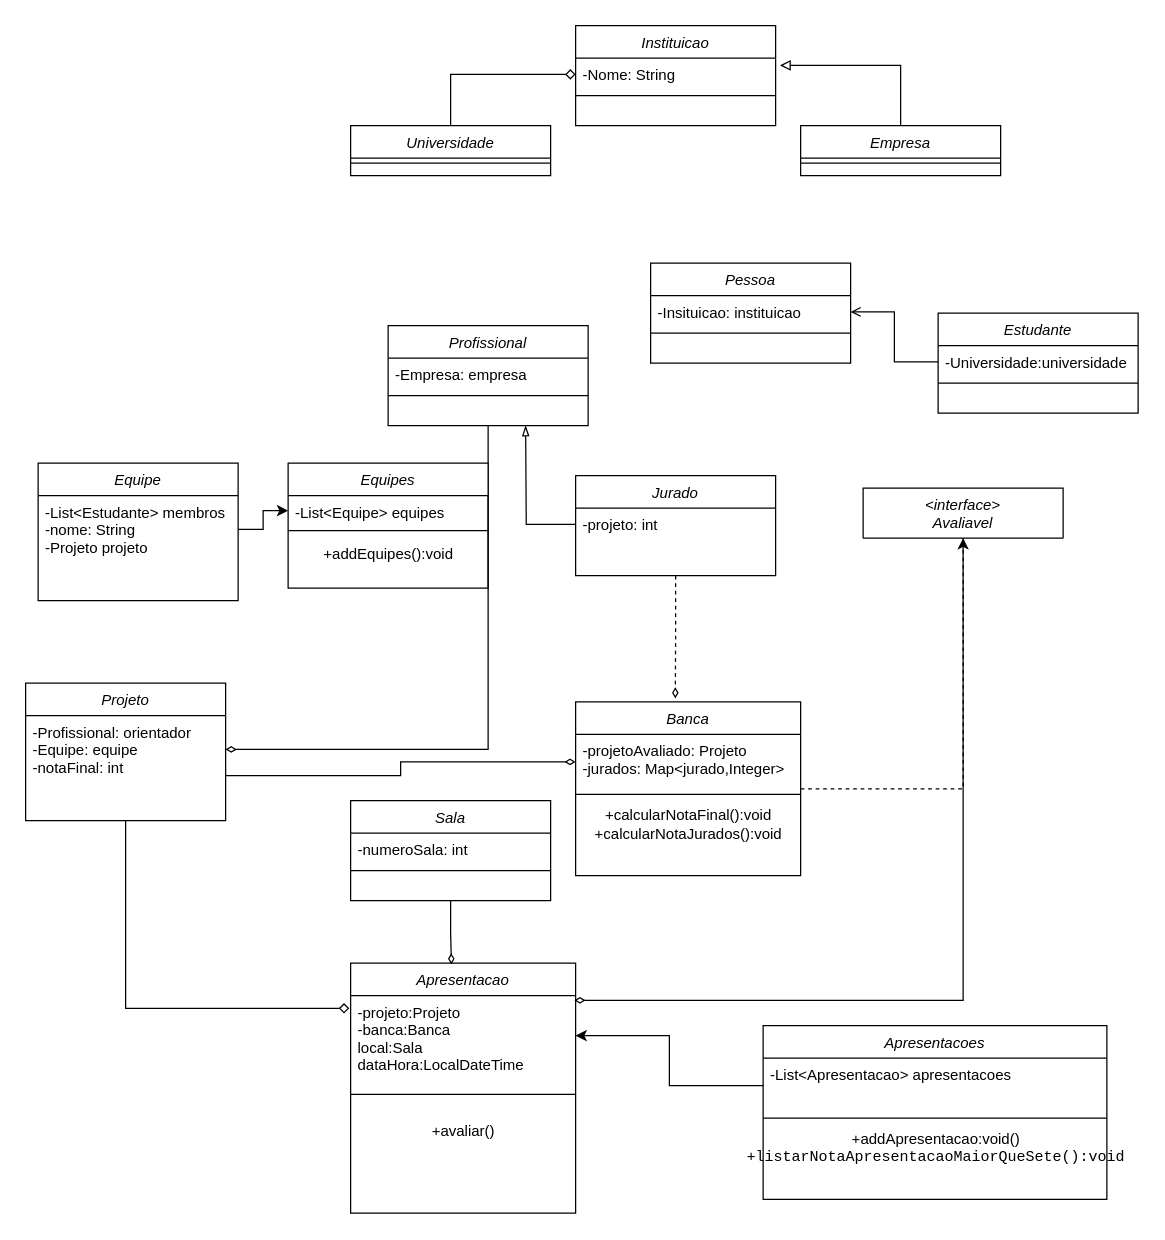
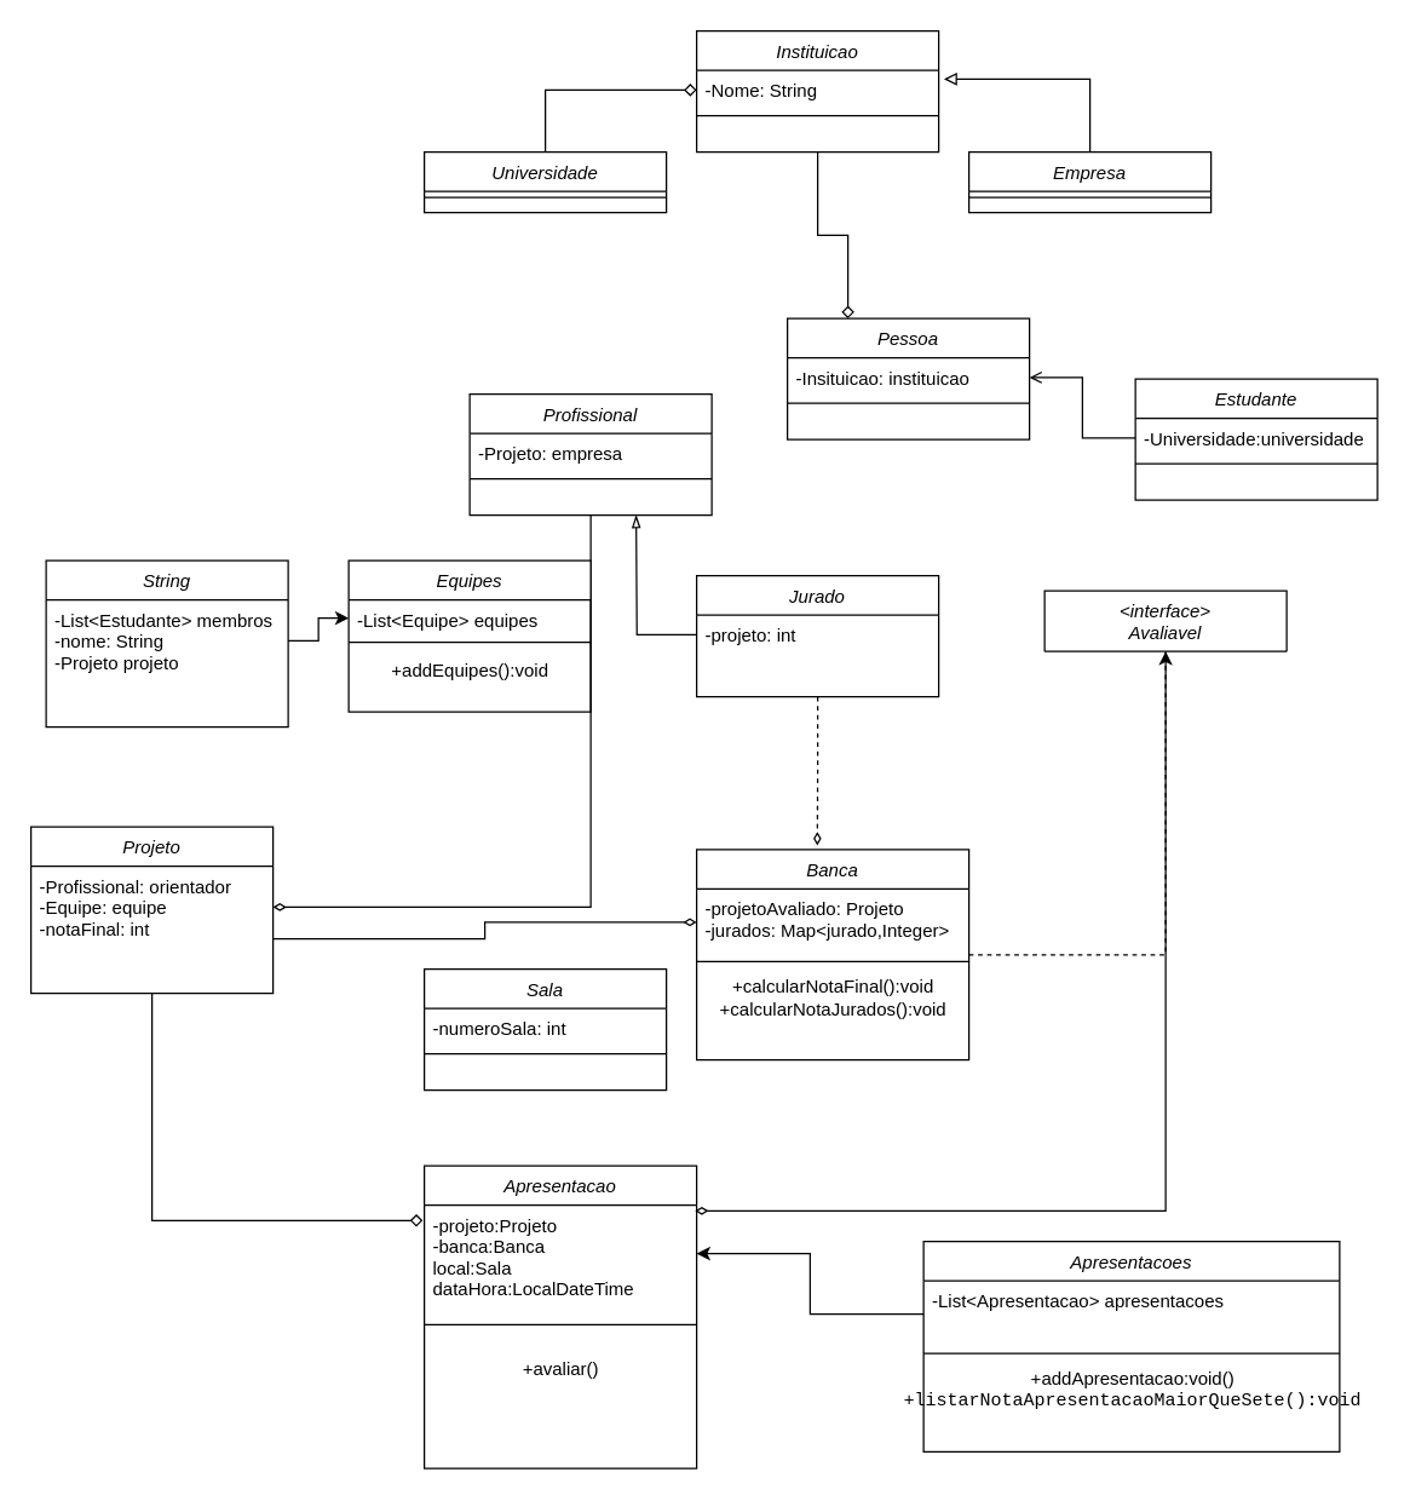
+ <mxCell id="2" style="edgeStyle=orthogonalEdgeStyle;rounded=0;orthogonalLoop=1;jettySize=auto;html=1;entryX=0.25;entryY=0;entryDx=0;entryDy=0;endArrow=diamond;endFill=0;" edge="1" parent="1" source="3" target="11"><mxGeometry relative="1" as="geometry" /></mxCell>
- <mxCell id="19" value="-Empresa: empresa" style="text;align=left;verticalAlign=top;spacingLeft=4;spacingRight=4;overflow=hidden;rotatable=0;points=[[0,0.5],[1,0.5]];portConstraint=eastwest;" vertex="1" parent="18"><mxGeometry y="26" width="160" height="26" as="geometry" /></mxCell>
+ <mxCell id="19" value="-Projeto: empresa" style="text;align=left;verticalAlign=top;spacingLeft=4;spacingRight=4;overflow=hidden;rotatable=0;points=[[0,0.5],[1,0.5]];portConstraint=eastwest;" vertex="1" parent="18"><mxGeometry y="26" width="160" height="26" as="geometry" /></mxCell>
- <mxCell id="27" value="Equipe" style="swimlane;fontStyle=2;align=center;verticalAlign=top;childLayout=stackLayout;horizontal=1;startSize=26;horizontalStack=0;resizeParent=1;resizeLast=0;collapsible=1;marginBottom=0;rounded=0;shadow=0;strokeWidth=1;" vertex="1" parent="1"><mxGeometry x="30" y="370" width="160" height="110" as="geometry"><mxRectangle x="230" y="140" width="160" height="26" as="alternateBounds" /></mxGeometry></mxCell>
+ <mxCell id="27" value="String" style="swimlane;fontStyle=2;align=center;verticalAlign=top;childLayout=stackLayout;horizontal=1;startSize=26;horizontalStack=0;resizeParent=1;resizeLast=0;collapsible=1;marginBottom=0;rounded=0;shadow=0;strokeWidth=1;" vertex="1" parent="1"><mxGeometry x="30" y="370" width="160" height="110" as="geometry"><mxRectangle x="230" y="140" width="160" height="26" as="alternateBounds" /></mxGeometry></mxCell>
- <mxCell id="54" style="edgeStyle=orthogonalEdgeStyle;rounded=0;orthogonalLoop=1;jettySize=auto;html=1;entryX=0.448;entryY=0.005;entryDx=0;entryDy=0;entryPerimeter=0;endArrow=diamondThin;endFill=0;" edge="1" parent="1" source="42" target="45"><mxGeometry relative="1" as="geometry" /></mxCell>
